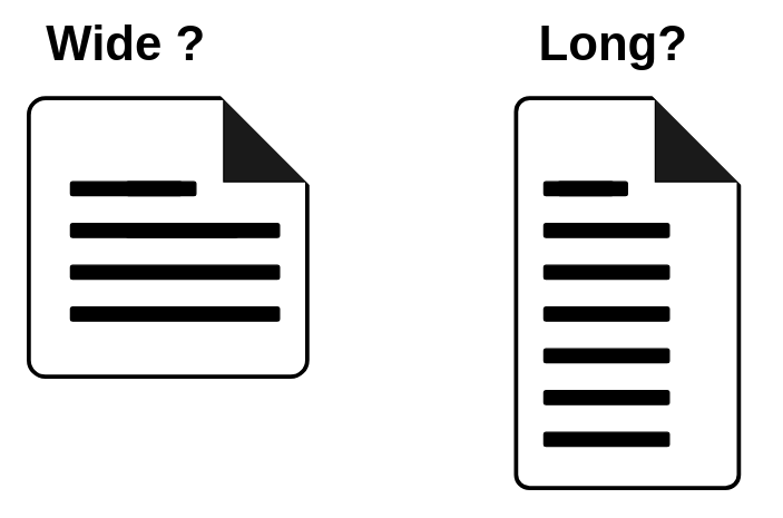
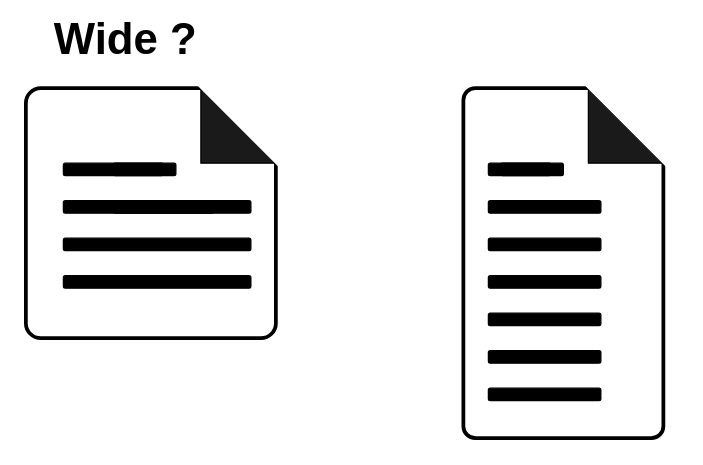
- <mxCell id="24" value="Wide ?" style="text;html=1;strokeColor=none;fillColor=none;align=center;verticalAlign=middle;whiteSpace=wrap;rounded=0;shadow=0;sketch=0;fontSize=35;fontStyle=1" vertex="1" parent="1"><mxGeometry x="10" y="20" width="160" height="20" as="geometry" /></mxCell>
+ <mxCell id="24" value="Wide ?" style="text;html=1;strokeColor=none;fillColor=none;align=center;verticalAlign=middle;whiteSpace=wrap;rounded=0;shadow=0;sketch=0;fontSize=35;fontStyle=1" vertex="1" parent="1"><mxGeometry x="20" y="20" width="160" height="20" as="geometry" /></mxCell>
- <mxCell id="25" value="Long?" style="text;html=1;strokeColor=none;fillColor=none;align=center;verticalAlign=middle;whiteSpace=wrap;rounded=0;shadow=0;sketch=0;fontSize=35;fontStyle=1" vertex="1" parent="1"><mxGeometry x="360" y="20" width="160" height="20" as="geometry" /></mxCell>
